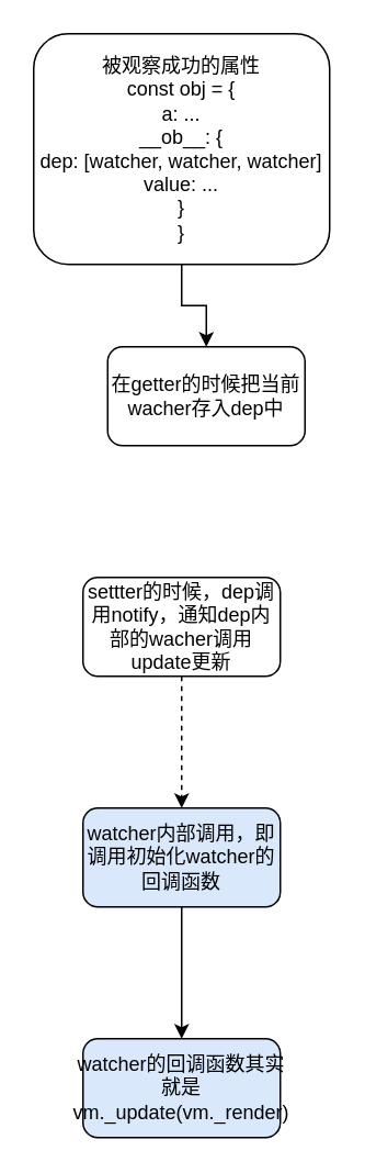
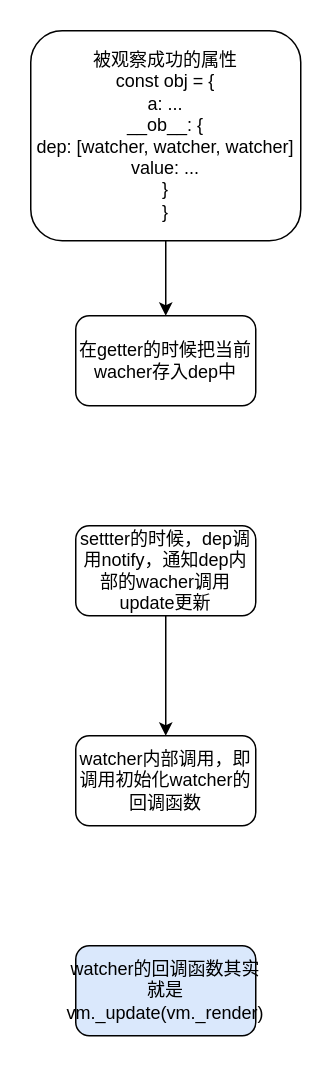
- <mxCell id="4" value="在getter的时候把当前wacher存入dep中" style="whiteSpace=wrap;html=1;rounded=1;" parent="1" vertex="1"><mxGeometry x="65" y="210" width="120" height="60" as="geometry" /></mxCell>
+ <mxCell id="4" value="在getter的时候把当前wacher存入dep中" style="whiteSpace=wrap;html=1;rounded=1;" parent="1" vertex="1"><mxGeometry x="50" y="210" width="120" height="60" as="geometry" /></mxCell>
- <mxCell id="5" value="" style="edgeStyle=orthogonalEdgeStyle;rounded=0;orthogonalLoop=1;jettySize=auto;html=1;dashed=1;" parent="1" source="6" target="8" edge="1"><mxGeometry relative="1" as="geometry" /></mxCell>
+ <mxCell id="5" value="" style="edgeStyle=orthogonalEdgeStyle;rounded=0;orthogonalLoop=1;jettySize=auto;html=1;" parent="1" source="6" target="8" edge="1"><mxGeometry relative="1" as="geometry" /></mxCell>
- <mxCell id="8" value="watcher内部调用，即调用初始化watcher的回调函数" style="whiteSpace=wrap;html=1;rounded=1;fillColor=#dae8fc;" parent="1" vertex="1"><mxGeometry x="50" y="490" width="120" height="60" as="geometry" /></mxCell>
+ <mxCell id="8" value="watcher内部调用，即调用初始化watcher的回调函数" style="whiteSpace=wrap;html=1;rounded=1;" parent="1" vertex="1"><mxGeometry x="50" y="490" width="120" height="60" as="geometry" /></mxCell>
- <mxCell id="7" value="" style="edgeStyle=orthogonalEdgeStyle;rounded=0;orthogonalLoop=1;jettySize=auto;html=1;" edge="1" parent="1" source="8" target="9"><mxGeometry relative="1" as="geometry" /></mxCell>
